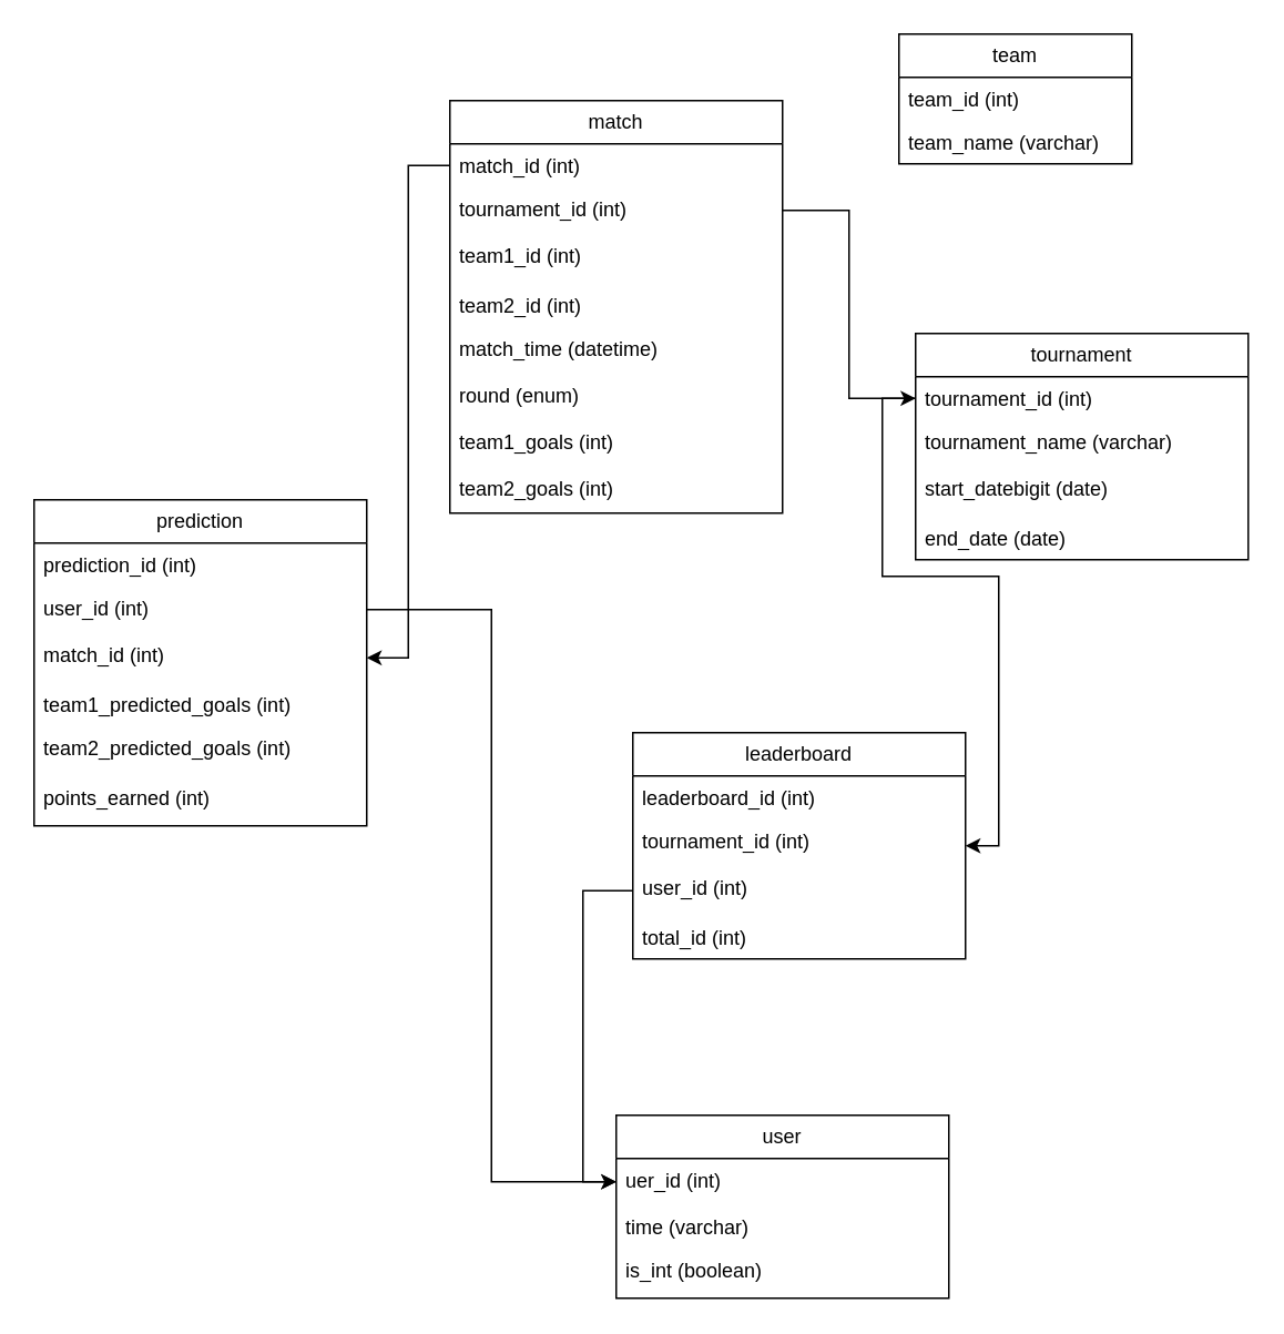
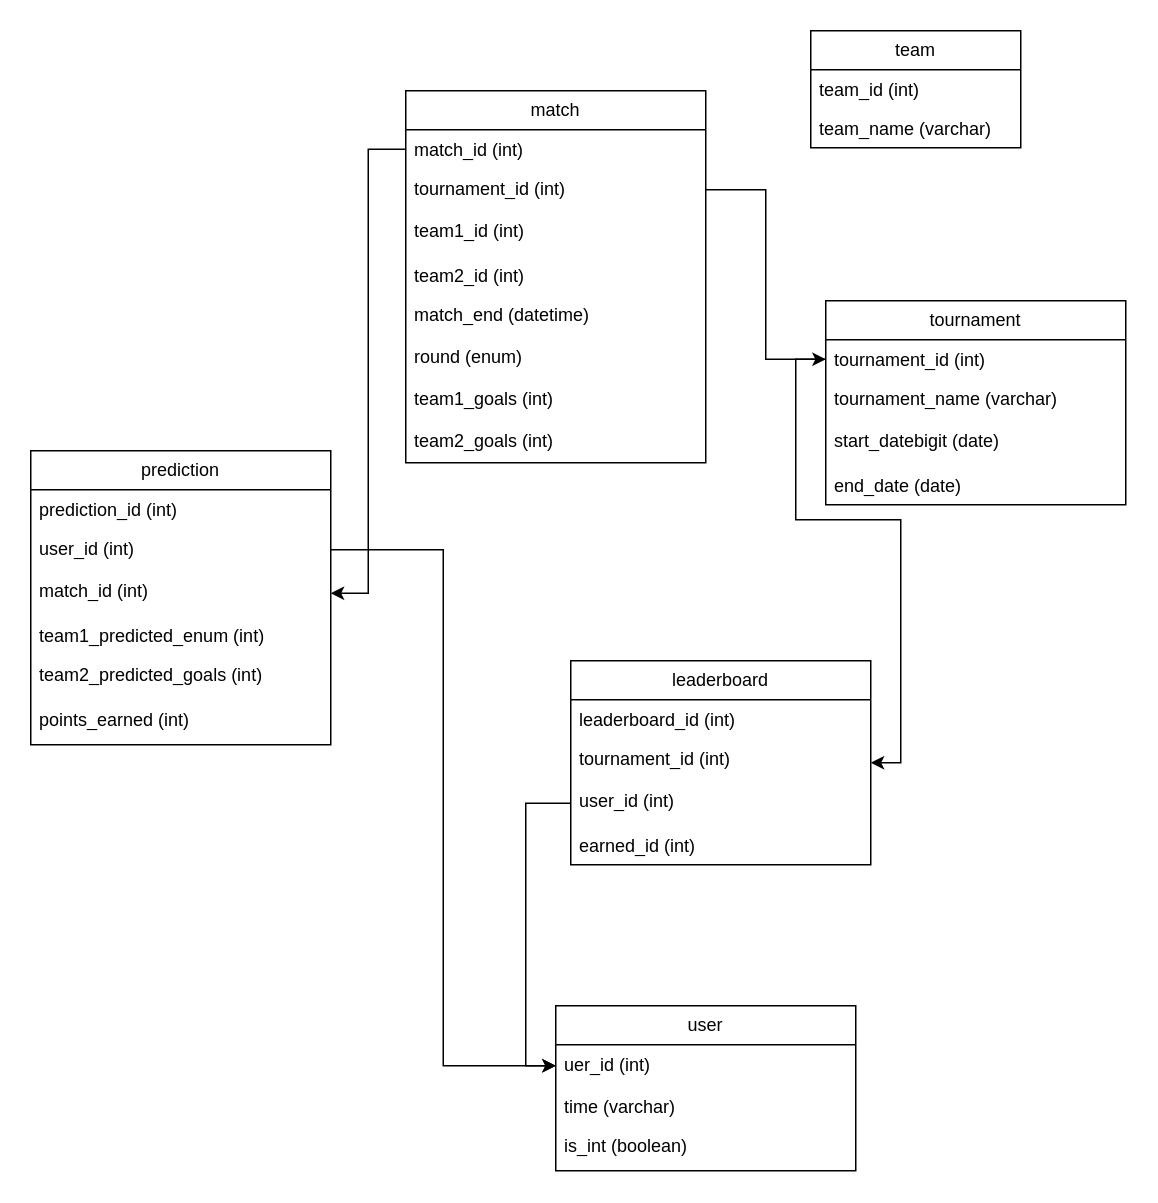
- <mxCell id="31" value="match_time (datetime)" style="text;strokeColor=none;fillColor=none;align=left;verticalAlign=top;spacingLeft=4;spacingRight=4;overflow=hidden;rotatable=0;points=[[0,0.5],[1,0.5]];portConstraint=eastwest;whiteSpace=wrap;html=1;" parent="26" vertex="1"><mxGeometry y="136" width="200" height="28" as="geometry" /></mxCell>
+ <mxCell id="31" value="match_end (datetime)" style="text;strokeColor=none;fillColor=none;align=left;verticalAlign=top;spacingLeft=4;spacingRight=4;overflow=hidden;rotatable=0;points=[[0,0.5],[1,0.5]];portConstraint=eastwest;whiteSpace=wrap;html=1;" parent="26" vertex="1"><mxGeometry y="136" width="200" height="28" as="geometry" /></mxCell>
- <mxCell id="18" value="team1_predicted_goals (int)" style="text;strokeColor=none;fillColor=none;align=left;verticalAlign=top;spacingLeft=4;spacingRight=4;overflow=hidden;rotatable=0;points=[[0,0.5],[1,0.5]];portConstraint=eastwest;whiteSpace=wrap;html=1;" parent="14" vertex="1"><mxGeometry y="110" width="200" height="26" as="geometry" /></mxCell>
+ <mxCell id="18" value="team1_predicted_enum (int)" style="text;strokeColor=none;fillColor=none;align=left;verticalAlign=top;spacingLeft=4;spacingRight=4;overflow=hidden;rotatable=0;points=[[0,0.5],[1,0.5]];portConstraint=eastwest;whiteSpace=wrap;html=1;" parent="14" vertex="1"><mxGeometry y="110" width="200" height="26" as="geometry" /></mxCell>
- <mxCell id="25" value="total_id (int)" style="text;strokeColor=none;fillColor=none;align=left;verticalAlign=top;spacingLeft=4;spacingRight=4;overflow=hidden;rotatable=0;points=[[0,0.5],[1,0.5]];portConstraint=eastwest;whiteSpace=wrap;html=1;" parent="21" vertex="1"><mxGeometry y="110" width="200" height="26" as="geometry" /></mxCell>
+ <mxCell id="25" value="earned_id (int)" style="text;strokeColor=none;fillColor=none;align=left;verticalAlign=top;spacingLeft=4;spacingRight=4;overflow=hidden;rotatable=0;points=[[0,0.5],[1,0.5]];portConstraint=eastwest;whiteSpace=wrap;html=1;" parent="21" vertex="1"><mxGeometry y="110" width="200" height="26" as="geometry" /></mxCell>
